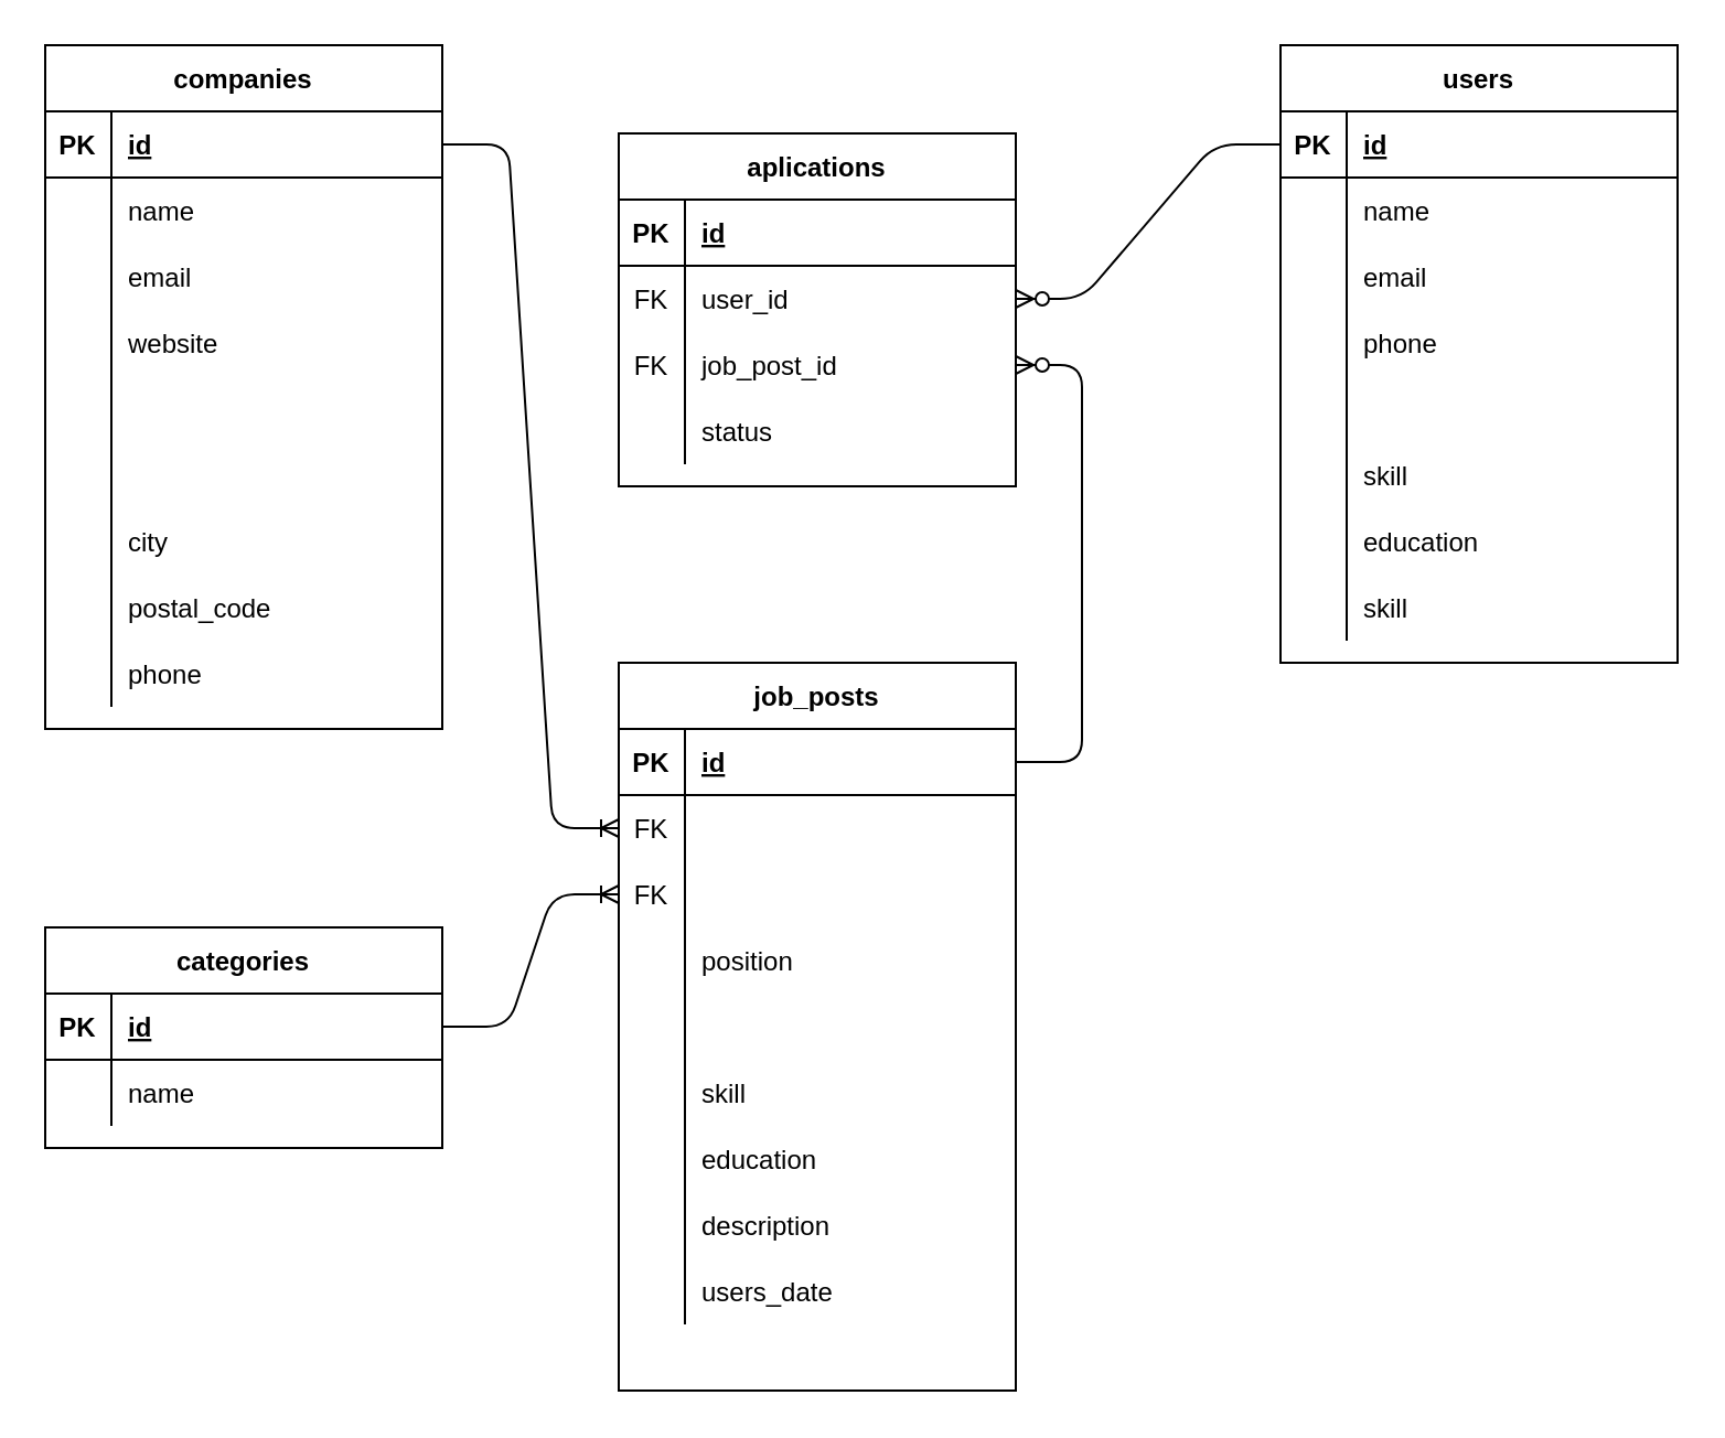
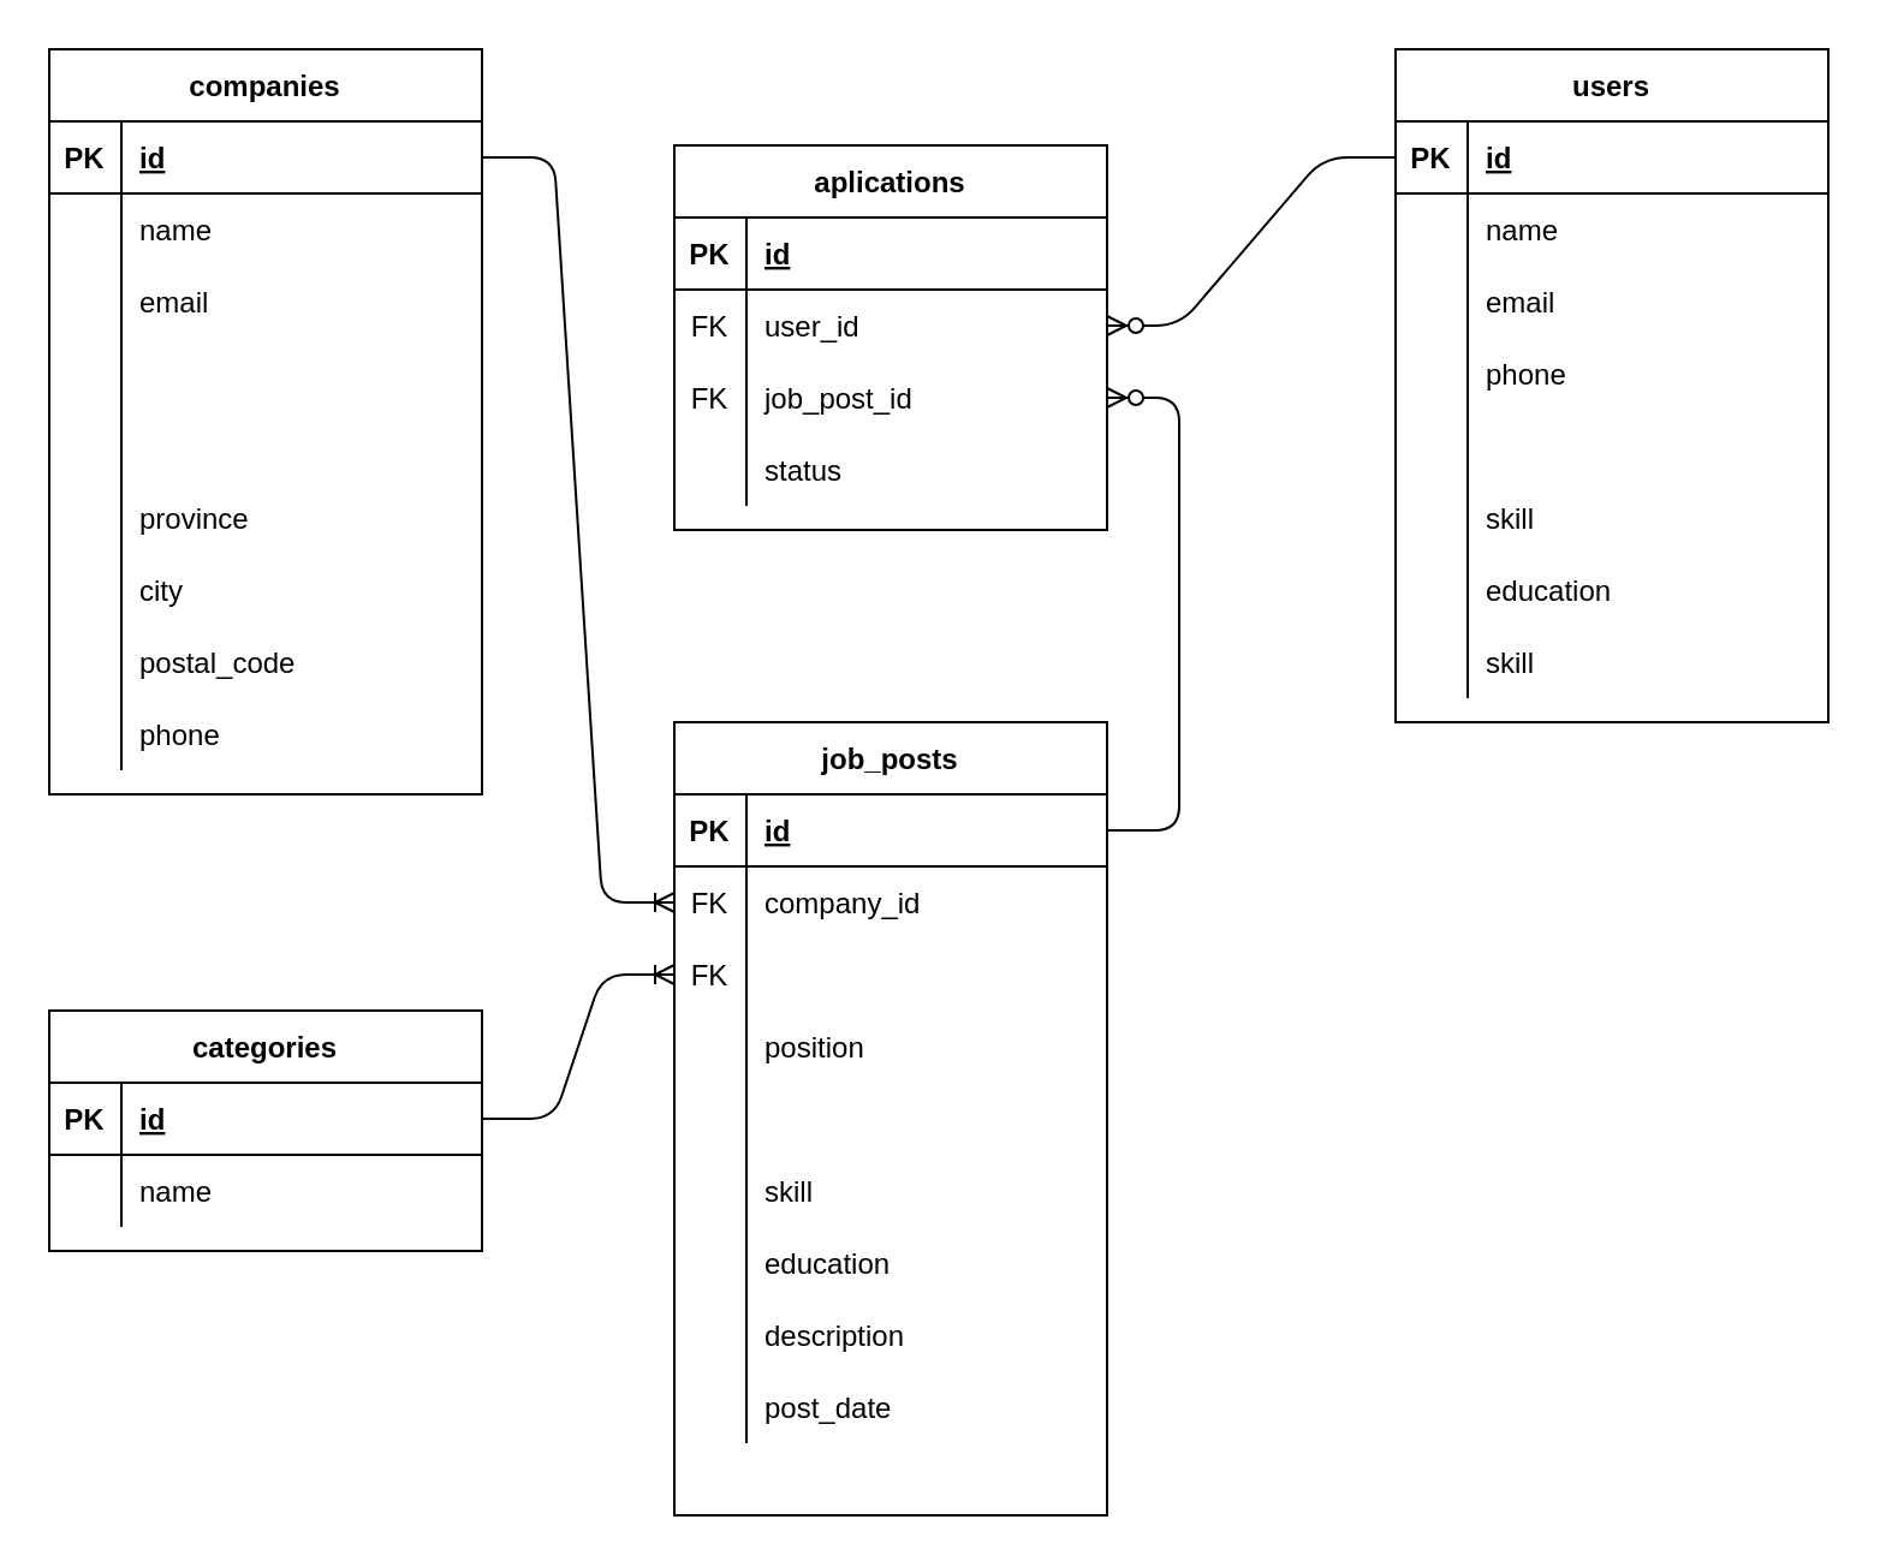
- <mxCell id="14" value="website" style="shape=partialRectangle;connectable=0;fillColor=none;top=0;left=0;bottom=0;right=0;align=left;spacingLeft=6;overflow=hidden;" parent="12" vertex="1"><mxGeometry x="30" width="150" height="30" as="geometry"><mxRectangle width="150" height="30" as="alternateBounds" /></mxGeometry></mxCell>
+ <mxCell id="19" value="province" style="shape=partialRectangle;connectable=0;fillColor=none;top=0;left=0;bottom=0;right=0;align=left;spacingLeft=6;overflow=hidden;" parent="17" vertex="1"><mxGeometry x="30" width="150" height="30" as="geometry"><mxRectangle width="150" height="30" as="alternateBounds" /></mxGeometry></mxCell>
+ <mxCell id="66" value="company_id" style="shape=partialRectangle;connectable=0;fillColor=none;top=0;left=0;bottom=0;right=0;align=left;spacingLeft=6;overflow=hidden;" parent="64" vertex="1"><mxGeometry x="30" width="150" height="30" as="geometry"><mxRectangle width="150" height="30" as="alternateBounds" /></mxGeometry></mxCell>
- <mxCell id="85" value="users_date" style="shape=partialRectangle;connectable=0;fillColor=none;top=0;left=0;bottom=0;right=0;align=left;spacingLeft=6;overflow=hidden;" parent="83" vertex="1"><mxGeometry x="30" width="150" height="30" as="geometry"><mxRectangle width="150" height="30" as="alternateBounds" /></mxGeometry></mxCell>
+ <mxCell id="85" value="post_date" style="shape=partialRectangle;connectable=0;fillColor=none;top=0;left=0;bottom=0;right=0;align=left;spacingLeft=6;overflow=hidden;" parent="83" vertex="1"><mxGeometry x="30" width="150" height="30" as="geometry"><mxRectangle width="150" height="30" as="alternateBounds" /></mxGeometry></mxCell>
